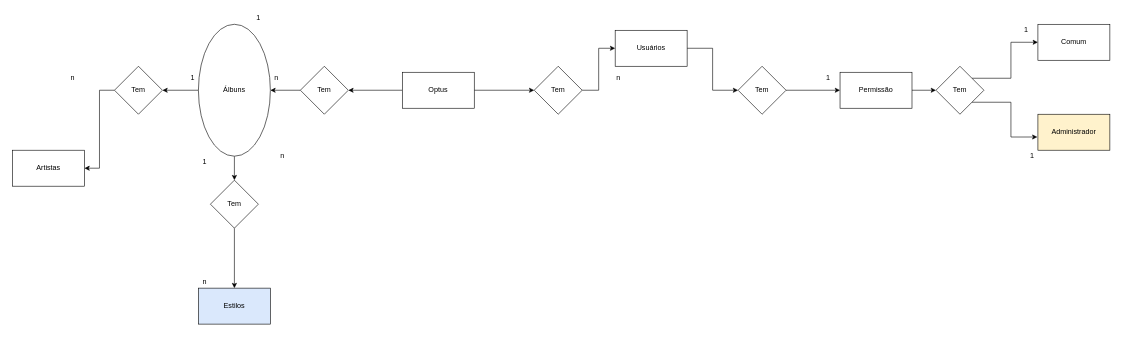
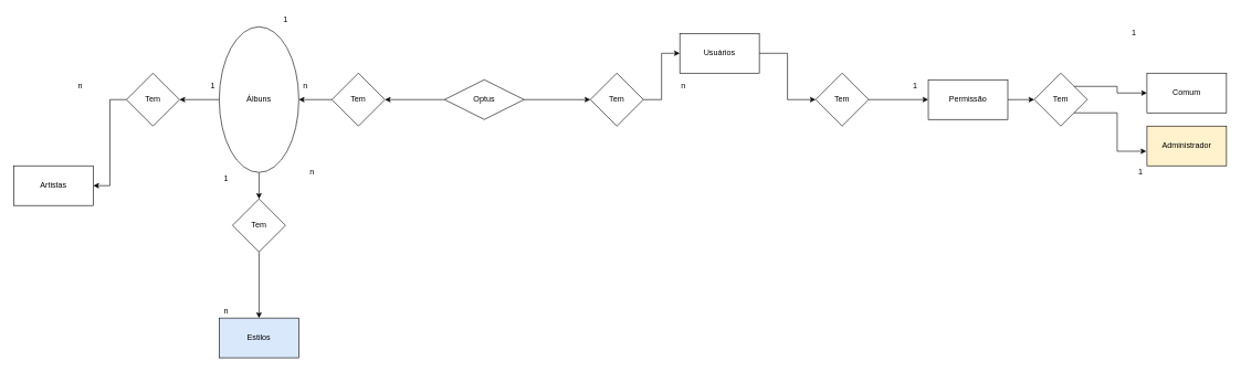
- <mxCell id="28" value="Comum" style="rounded=0;whiteSpace=wrap;html=1;" vertex="1" parent="1"><mxGeometry x="1730" y="40" width="120" height="60" as="geometry" /></mxCell>
+ <mxCell id="28" value="Comum" style="rounded=0;whiteSpace=wrap;html=1;" vertex="1" parent="1"><mxGeometry x="1730" y="110" width="120" height="60" as="geometry" /></mxCell>
- <mxCell id="20" value="Optus" style="rounded=0;whiteSpace=wrap;html=1;" vertex="1" parent="1"><mxGeometry x="670" y="120" width="120" height="60" as="geometry" /></mxCell>
+ <mxCell id="20" value="Optus" style="rhombus;whiteSpace=wrap;html=1;" vertex="1" parent="1"><mxGeometry x="670" y="120" width="120" height="60" as="geometry" /></mxCell>
